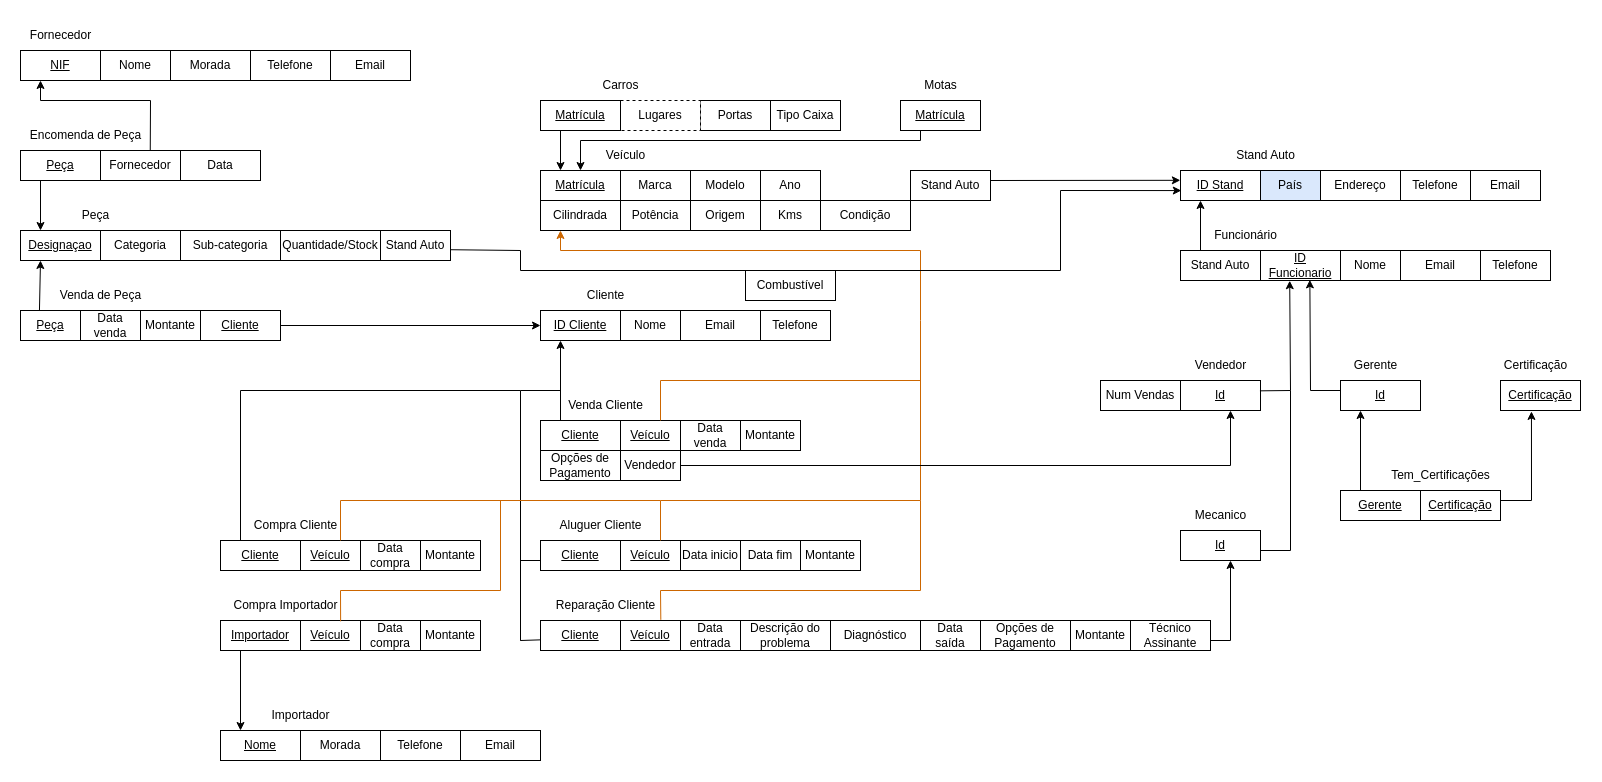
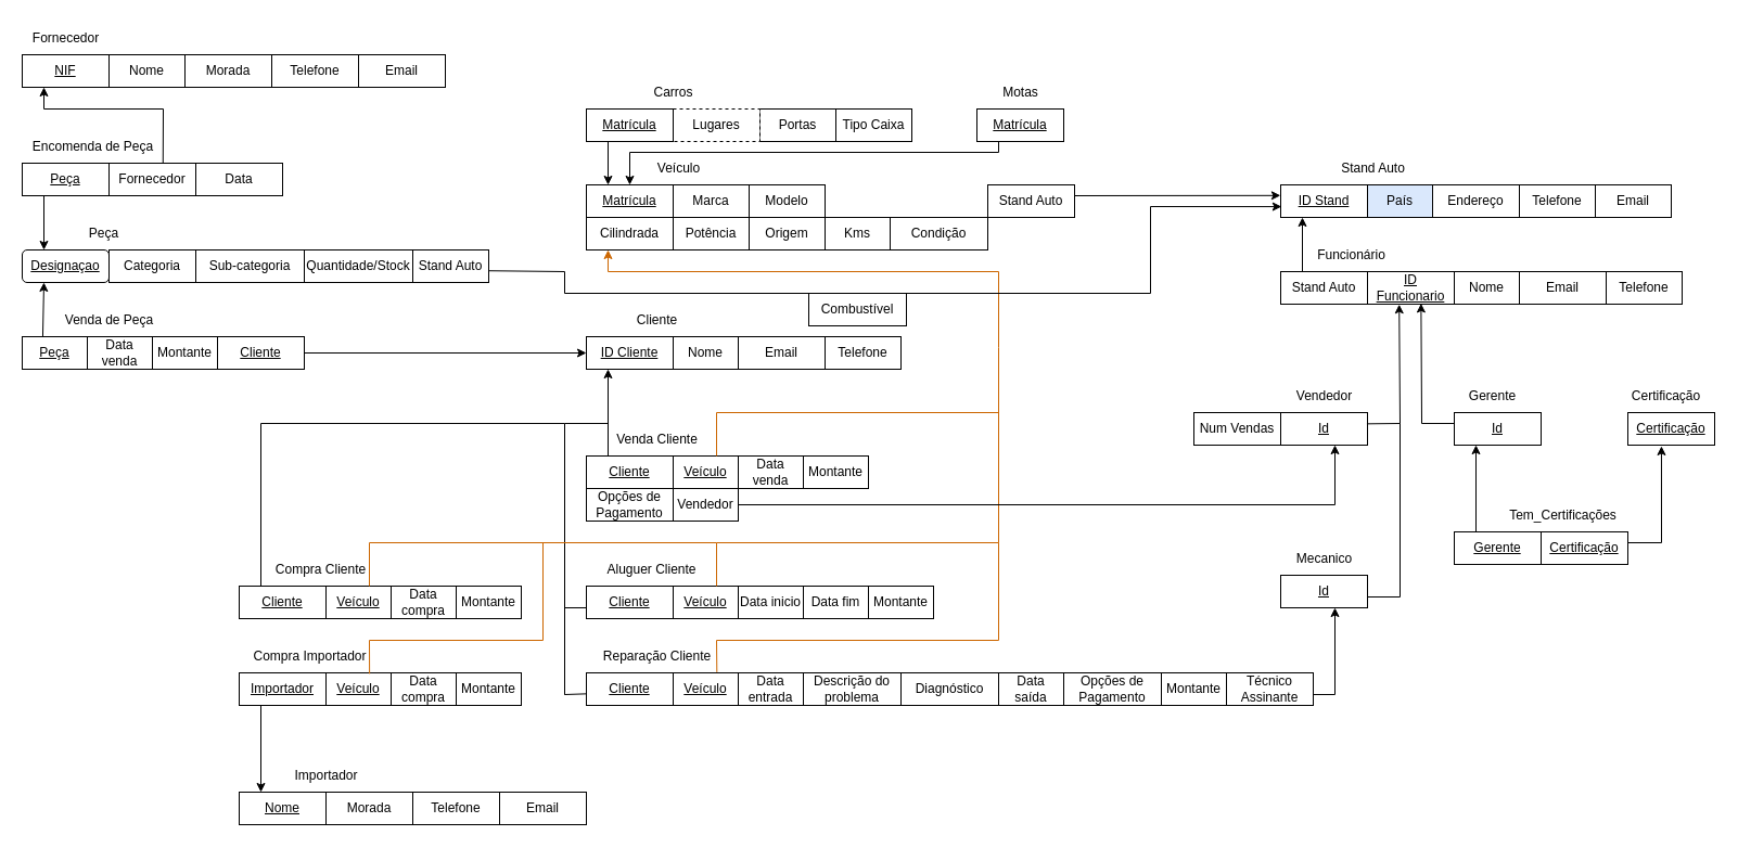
- <mxCell id="6" value="Ano" style="rounded=0;whiteSpace=wrap;html=1;" parent="1" vertex="1"><mxGeometry x="760" y="170" width="60" height="30" as="geometry" /></mxCell>
- <mxCell id="76" value="&lt;u&gt;Designaçao&lt;/u&gt;" style="rounded=0;whiteSpace=wrap;html=1;" parent="1" vertex="1"><mxGeometry x="20" y="230" width="80" height="30" as="geometry" /></mxCell>
+ <mxCell id="76" value="&lt;u&gt;Designaçao&lt;/u&gt;" style="whiteSpace=wrap;html=1;rounded=1;" parent="1" vertex="1"><mxGeometry x="20" y="230" width="80" height="30" as="geometry" /></mxCell>
